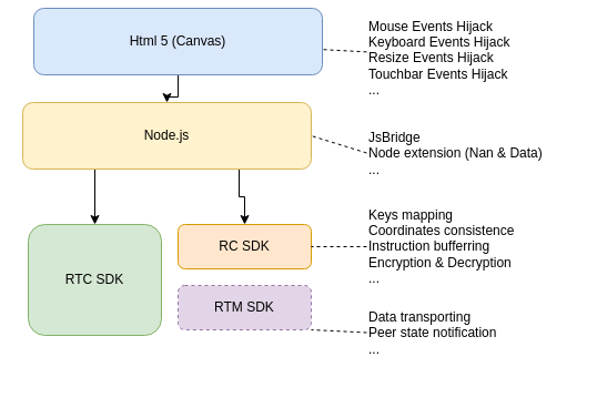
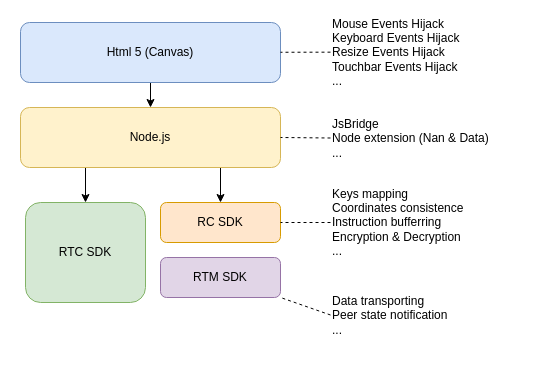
- <mxCell id="3" value="Html 5 (Canvas)" style="rounded=1;whiteSpace=wrap;html=1;fillColor=#dae8fc;strokeColor=#6c8ebf;" vertex="1" parent="1"><mxGeometry x="30" y="7" width="260" height="60" as="geometry" /></mxCell>
+ <mxCell id="3" value="Html 5 (Canvas)" style="rounded=1;whiteSpace=wrap;html=1;fillColor=#dae8fc;strokeColor=#6c8ebf;" vertex="1" parent="1"><mxGeometry x="20" y="22" width="260" height="60" as="geometry" /></mxCell>
- <mxCell id="6" value="Node.js" style="rounded=1;whiteSpace=wrap;html=1;fillColor=#fff2cc;strokeColor=#d6b656;" vertex="1" parent="1"><mxGeometry x="20" y="92" width="260" height="60" as="geometry" /></mxCell>
+ <mxCell id="6" value="Node.js" style="rounded=1;whiteSpace=wrap;html=1;fillColor=#fff2cc;strokeColor=#d6b656;" vertex="1" parent="1"><mxGeometry x="20" y="107" width="260" height="60" as="geometry" /></mxCell>
- <mxCell id="9" value="RTM SDK" style="rounded=1;whiteSpace=wrap;html=1;fillColor=#e1d5e7;strokeColor=#9673a6;dashed=1;" vertex="1" parent="1"><mxGeometry x="160" y="257" width="120" height="40" as="geometry" /></mxCell>
+ <mxCell id="9" value="RTM SDK" style="rounded=1;whiteSpace=wrap;html=1;fillColor=#e1d5e7;strokeColor=#9673a6;" vertex="1" parent="1"><mxGeometry x="160" y="257" width="120" height="40" as="geometry" /></mxCell>
- <mxCell id="16" value="Data transporting&lt;br&gt;Peer state notification&lt;br&gt;..." style="text;html=1;strokeColor=none;fillColor=none;align=left;verticalAlign=middle;whiteSpace=wrap;rounded=0;" vertex="1" parent="1"><mxGeometry x="330" y="268" width="186" height="63" as="geometry" /></mxCell>
+ <mxCell id="16" value="Data transporting&lt;br&gt;Peer state notification&lt;br&gt;..." style="text;html=1;strokeColor=none;fillColor=none;align=left;verticalAlign=middle;whiteSpace=wrap;rounded=0;" vertex="1" parent="1"><mxGeometry x="330" y="283" width="186" height="63" as="geometry" /></mxCell>
